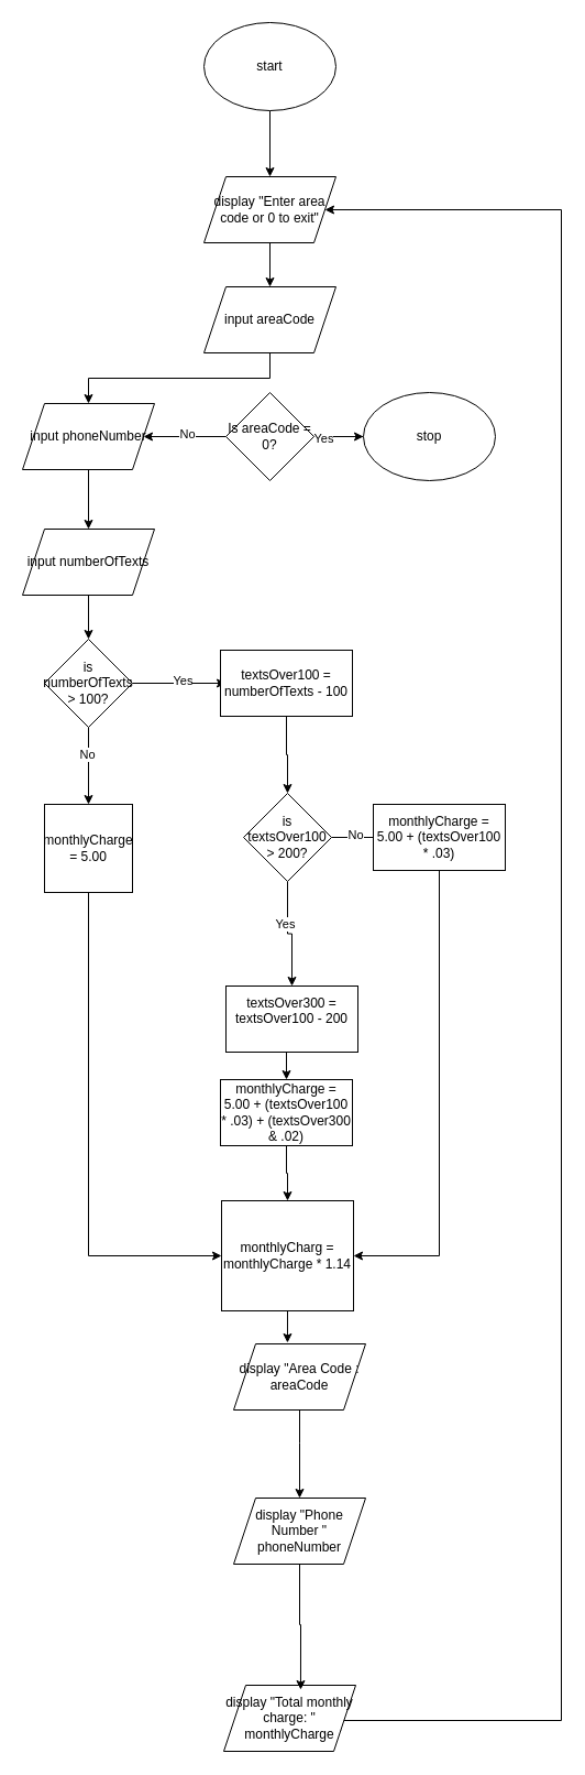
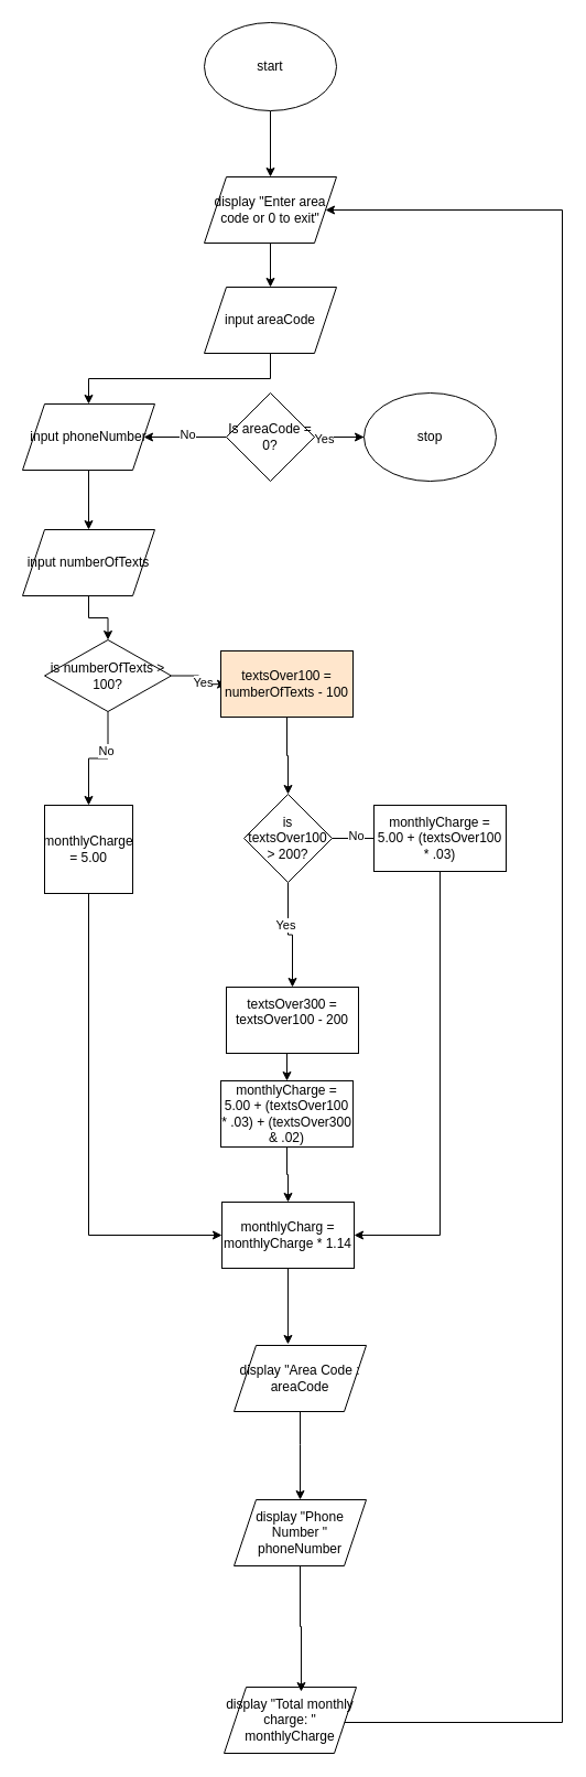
- <mxCell id="18" value="is numberOfTexts &amp;gt; 100?" style="rhombus;whiteSpace=wrap;html=1;" vertex="1" parent="1"><mxGeometry x="40" y="580" width="80" height="80" as="geometry" /></mxCell>
+ <mxCell id="18" value="is numberOfTexts &amp;gt; 100?" style="rhombus;whiteSpace=wrap;html=1;" vertex="1" parent="1"><mxGeometry x="40" y="580" width="115" height="65" as="geometry" /></mxCell>
- <mxCell id="40" value="textsOver100 = numberOfTexts - 100" style="rounded=0;whiteSpace=wrap;html=1;" vertex="1" parent="1"><mxGeometry x="200" y="590" width="120" height="60" as="geometry" /></mxCell>
+ <mxCell id="40" value="textsOver100 = numberOfTexts - 100" style="rounded=0;whiteSpace=wrap;html=1;fillColor=#ffe6cc;" vertex="1" parent="1"><mxGeometry x="200" y="590" width="120" height="60" as="geometry" /></mxCell>
- <mxCell id="47" value="monthlyCharg = monthlyCharge * 1.14" style="rounded=0;whiteSpace=wrap;html=1;" vertex="1" parent="1"><mxGeometry x="201" y="1090" width="120" height="100" as="geometry" /></mxCell>
+ <mxCell id="47" value="monthlyCharg = monthlyCharge * 1.14" style="rounded=0;whiteSpace=wrap;html=1;" vertex="1" parent="1"><mxGeometry x="201" y="1090" width="120" height="60" as="geometry" /></mxCell>
